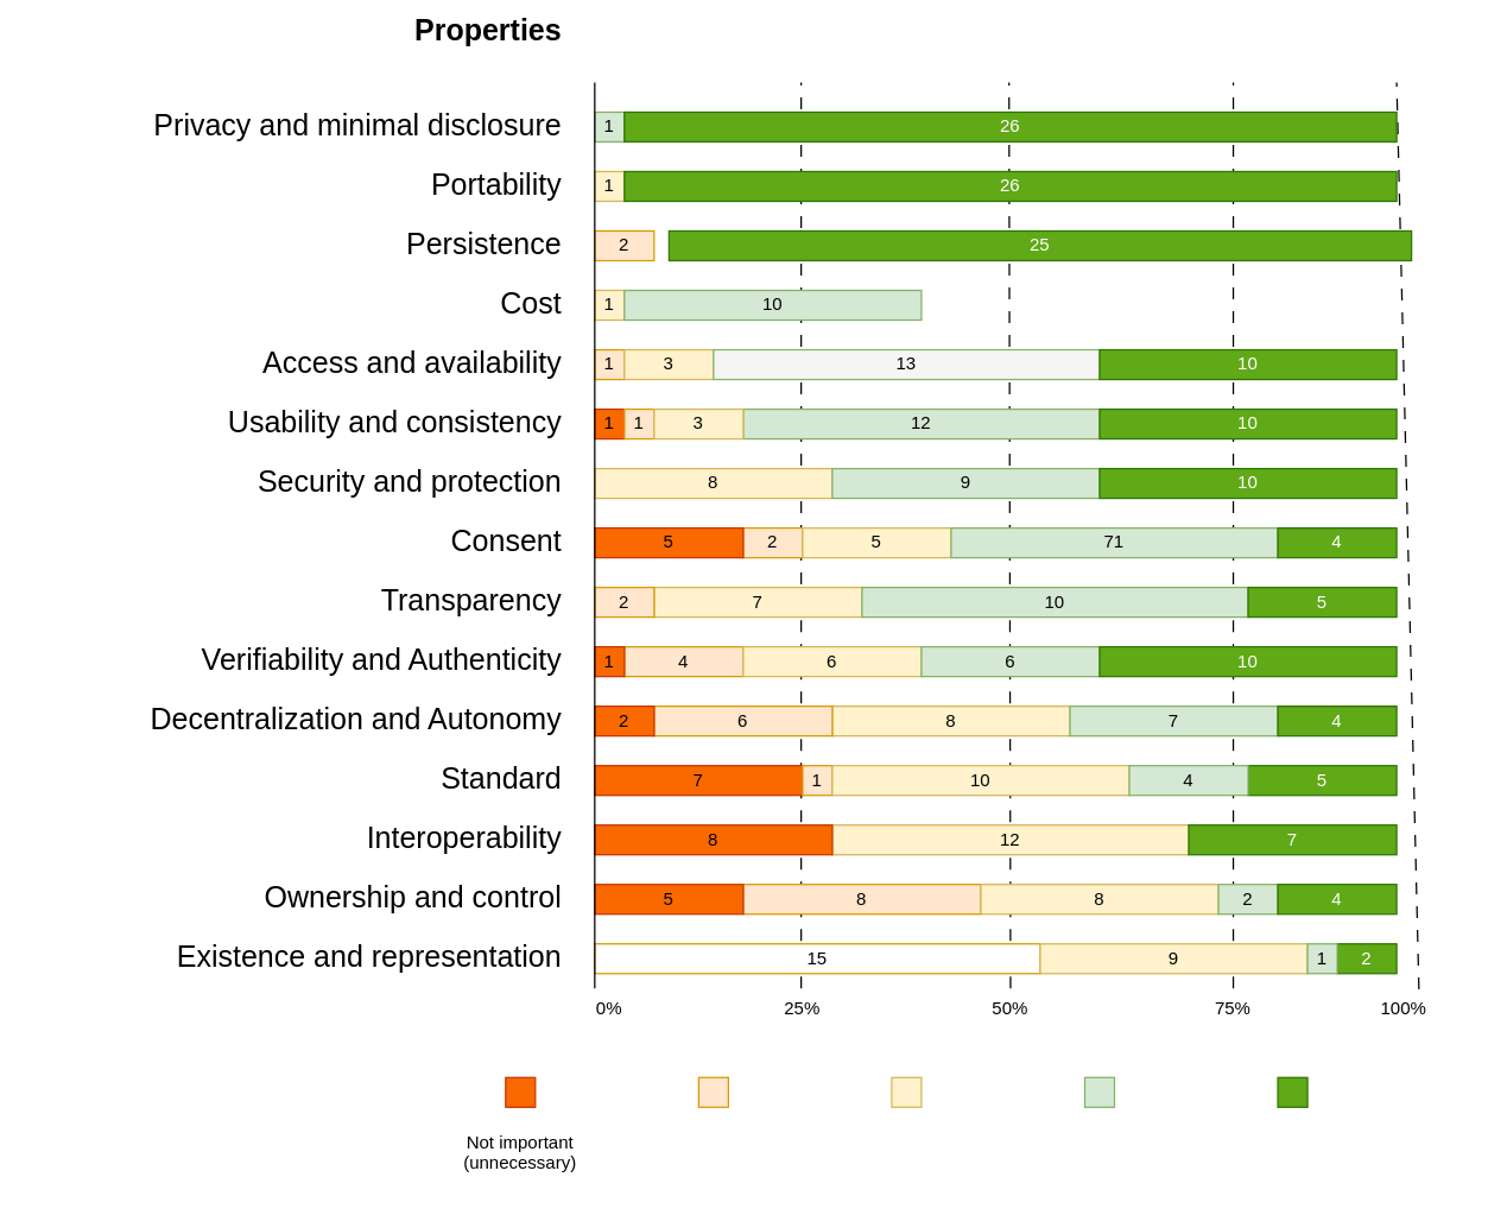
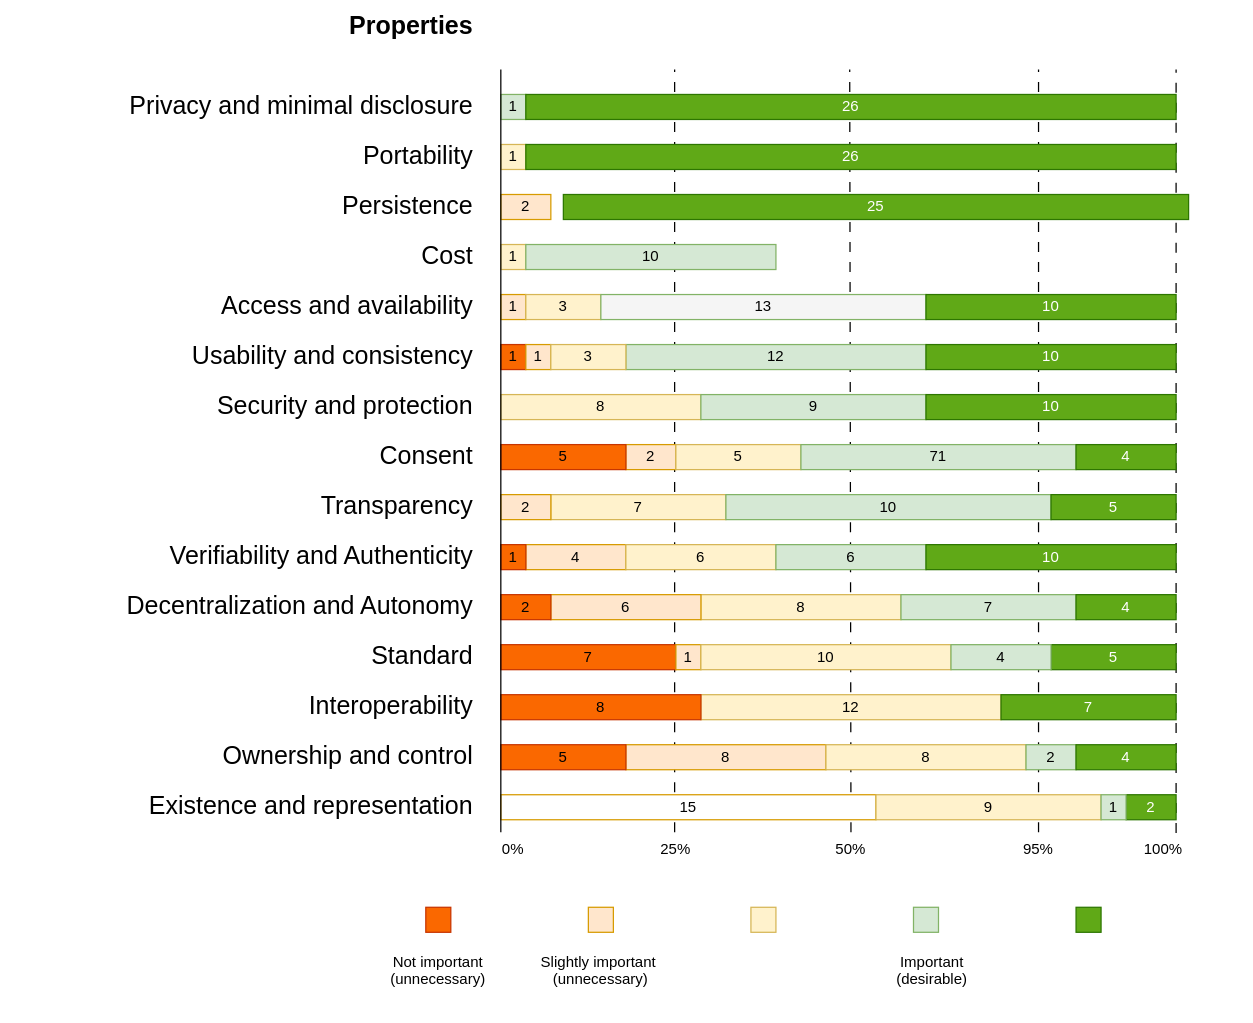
- <mxCell id="63" value="75%" style="text;whiteSpace=wrap;align=center;" parent="1" vertex="1"><mxGeometry x="780" y="630" width="100" height="40" as="geometry" /></mxCell>
+ <mxCell id="63" value="95%" style="text;whiteSpace=wrap;align=center;" parent="1" vertex="1"><mxGeometry x="780" y="630" width="100" height="40" as="geometry" /></mxCell>
- <mxCell id="64" value="100%" style="text;whiteSpace=wrap;align=center;" parent="1" vertex="1"><mxGeometry x="895" y="630" width="100" height="40" as="geometry" /></mxCell>
+ <mxCell id="64" value="100%" style="text;whiteSpace=wrap;align=center;" parent="1" vertex="1"><mxGeometry x="880" y="630" width="100" height="40" as="geometry" /></mxCell>
+ <mxCell id="60" value="Slightly important &#10;(unnecessary)" style="text;whiteSpace=wrap;align=center;" parent="1" vertex="1"><mxGeometry x="430" y="720" width="100" height="40" as="geometry" /></mxCell>
+ <mxCell id="66" value="Important&#10;(desirable)" style="text;whiteSpace=wrap;align=center;" parent="1" vertex="1"><mxGeometry x="680" y="720" width="130" height="40" as="geometry" /></mxCell>
